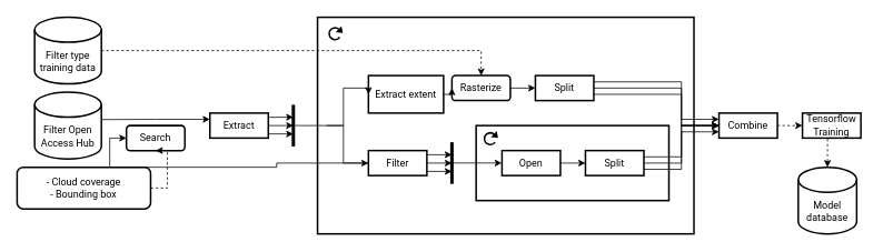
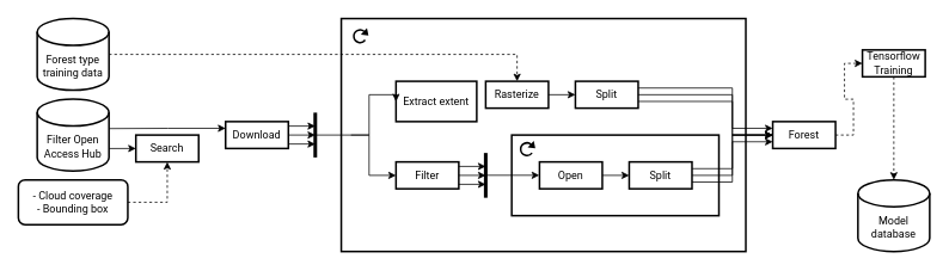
- <mxCell id="5" value="Filter type training data" style="shape=cylinder3;whiteSpace=wrap;html=1;boundedLbl=1;backgroundOutline=1;size=15;strokeWidth=2;fontFamily=Roboto;fillColor=none;" vertex="1" parent="1"><mxGeometry x="41" y="20" width="80" height="80" as="geometry" /></mxCell>
+ <mxCell id="5" value="Forest type training data" style="shape=cylinder3;whiteSpace=wrap;html=1;boundedLbl=1;backgroundOutline=1;size=15;strokeWidth=2;fontFamily=Roboto;fillColor=none;" vertex="1" parent="1"><mxGeometry x="41" y="20" width="80" height="80" as="geometry" /></mxCell>
- <mxCell id="22" value="Rasterize" style="whiteSpace=wrap;html=1;strokeWidth=2;fontFamily=Roboto;fillColor=none;rounded=1;" vertex="1" parent="1"><mxGeometry x="541" y="90" width="70" height="30" as="geometry" /></mxCell>
+ <mxCell id="22" value="Rasterize" style="rounded=0;whiteSpace=wrap;html=1;strokeWidth=2;fontFamily=Roboto;fillColor=none;" vertex="1" parent="1"><mxGeometry x="541" y="90" width="70" height="30" as="geometry" /></mxCell>
- <mxCell id="19" style="edgeStyle=orthogonalEdgeStyle;rounded=0;orthogonalLoop=1;jettySize=auto;html=1;exitX=1;exitY=0.5;exitDx=0;exitDy=0;entryX=0;entryY=0.5;entryDx=0;entryDy=0;" edge="1" parent="1" source="20" target="22"><mxGeometry relative="1" as="geometry" /></mxCell>
- <mxCell id="13" value="Extract" style="rounded=0;whiteSpace=wrap;html=1;strokeWidth=2;fontFamily=Roboto;fillColor=none;" vertex="1" parent="1"><mxGeometry x="251" y="135" width="70" height="30" as="geometry" /></mxCell>
+ <mxCell id="13" value="Download" style="rounded=0;whiteSpace=wrap;html=1;strokeWidth=2;fontFamily=Roboto;fillColor=none;" vertex="1" parent="1"><mxGeometry x="251" y="135" width="70" height="30" as="geometry" /></mxCell>
- <mxCell id="44" value="Combine" style="rounded=0;whiteSpace=wrap;html=1;strokeWidth=2;fontFamily=Roboto;fillColor=none;" vertex="1" parent="1"><mxGeometry x="861" y="135" width="70" height="30" as="geometry" /></mxCell>
+ <mxCell id="44" value="Forest" style="rounded=0;whiteSpace=wrap;html=1;strokeWidth=2;fontFamily=Roboto;fillColor=none;" vertex="1" parent="1"><mxGeometry x="861" y="135" width="70" height="30" as="geometry" /></mxCell>
- <mxCell id="46" value="Tensorflow Training" style="rounded=0;whiteSpace=wrap;html=1;strokeWidth=2;fontFamily=Roboto;fillColor=none;" vertex="1" parent="1"><mxGeometry x="961" y="135" width="70" height="30" as="geometry" /></mxCell>
+ <mxCell id="46" value="Tensorflow Training" style="rounded=0;whiteSpace=wrap;html=1;strokeWidth=2;fontFamily=Roboto;fillColor=none;" vertex="1" parent="1"><mxGeometry x="961" y="55" width="70" height="30" as="geometry" /></mxCell>
- <mxCell id="10" value="Search" style="whiteSpace=wrap;html=1;strokeWidth=2;fontFamily=Roboto;fillColor=none;rounded=1;" vertex="1" parent="1"><mxGeometry x="151" y="150" width="70" height="30" as="geometry" /></mxCell>
+ <mxCell id="10" value="Search" style="rounded=0;whiteSpace=wrap;html=1;strokeWidth=2;fontFamily=Roboto;fillColor=none;" vertex="1" parent="1"><mxGeometry x="151" y="150" width="70" height="30" as="geometry" /></mxCell>
- <mxCell id="9" style="edgeStyle=orthogonalEdgeStyle;rounded=0;orthogonalLoop=1;jettySize=auto;html=1;exitX=0;exitY=0.5;exitDx=0;exitDy=0;endArrow=none;endFill=0;startArrow=classic;startFill=1;" edge="1" parent="1" source="10" target="28"><mxGeometry relative="1" as="geometry" /></mxCell>
+ <mxCell id="9" style="edgeStyle=orthogonalEdgeStyle;rounded=0;orthogonalLoop=1;jettySize=auto;html=1;exitX=0;exitY=0.5;exitDx=0;exitDy=0;entryX=1;entryY=0.688;entryDx=0;entryDy=0;entryPerimeter=0;endArrow=none;endFill=0;startArrow=classic;startFill=1;" edge="1" parent="1" source="10" target="6"><mxGeometry relative="1" as="geometry" /></mxCell>
- <mxCell id="8" value="- Cloud coverage&lt;br&gt;- Bounding box" style="rounded=1;whiteSpace=wrap;html=1;fontFamily=Roboto;strokeWidth=2;fillColor=none;" vertex="1" parent="1"><mxGeometry x="20" y="200" width="160" height="50" as="geometry" /></mxCell>
+ <mxCell id="8" value="- Cloud coverage&lt;br&gt;- Bounding box" style="rounded=1;whiteSpace=wrap;html=1;fontFamily=Roboto;strokeWidth=2;fillColor=none;" vertex="1" parent="1"><mxGeometry x="20" y="200" width="122" height="50" as="geometry" /></mxCell>
- <mxCell id="47" value="Model database" style="shape=cylinder3;whiteSpace=wrap;html=1;boundedLbl=1;backgroundOutline=1;size=15;strokeWidth=2;fontFamily=Roboto;fillColor=none;" vertex="1" parent="1"><mxGeometry x="956" y="200" width="70" height="80" as="geometry" /></mxCell>
+ <mxCell id="47" value="Model database" style="shape=cylinder3;whiteSpace=wrap;html=1;boundedLbl=1;backgroundOutline=1;size=15;strokeWidth=2;fontFamily=Roboto;fillColor=none;" vertex="1" parent="1"><mxGeometry x="956" y="200" width="80" height="80" as="geometry" /></mxCell>
